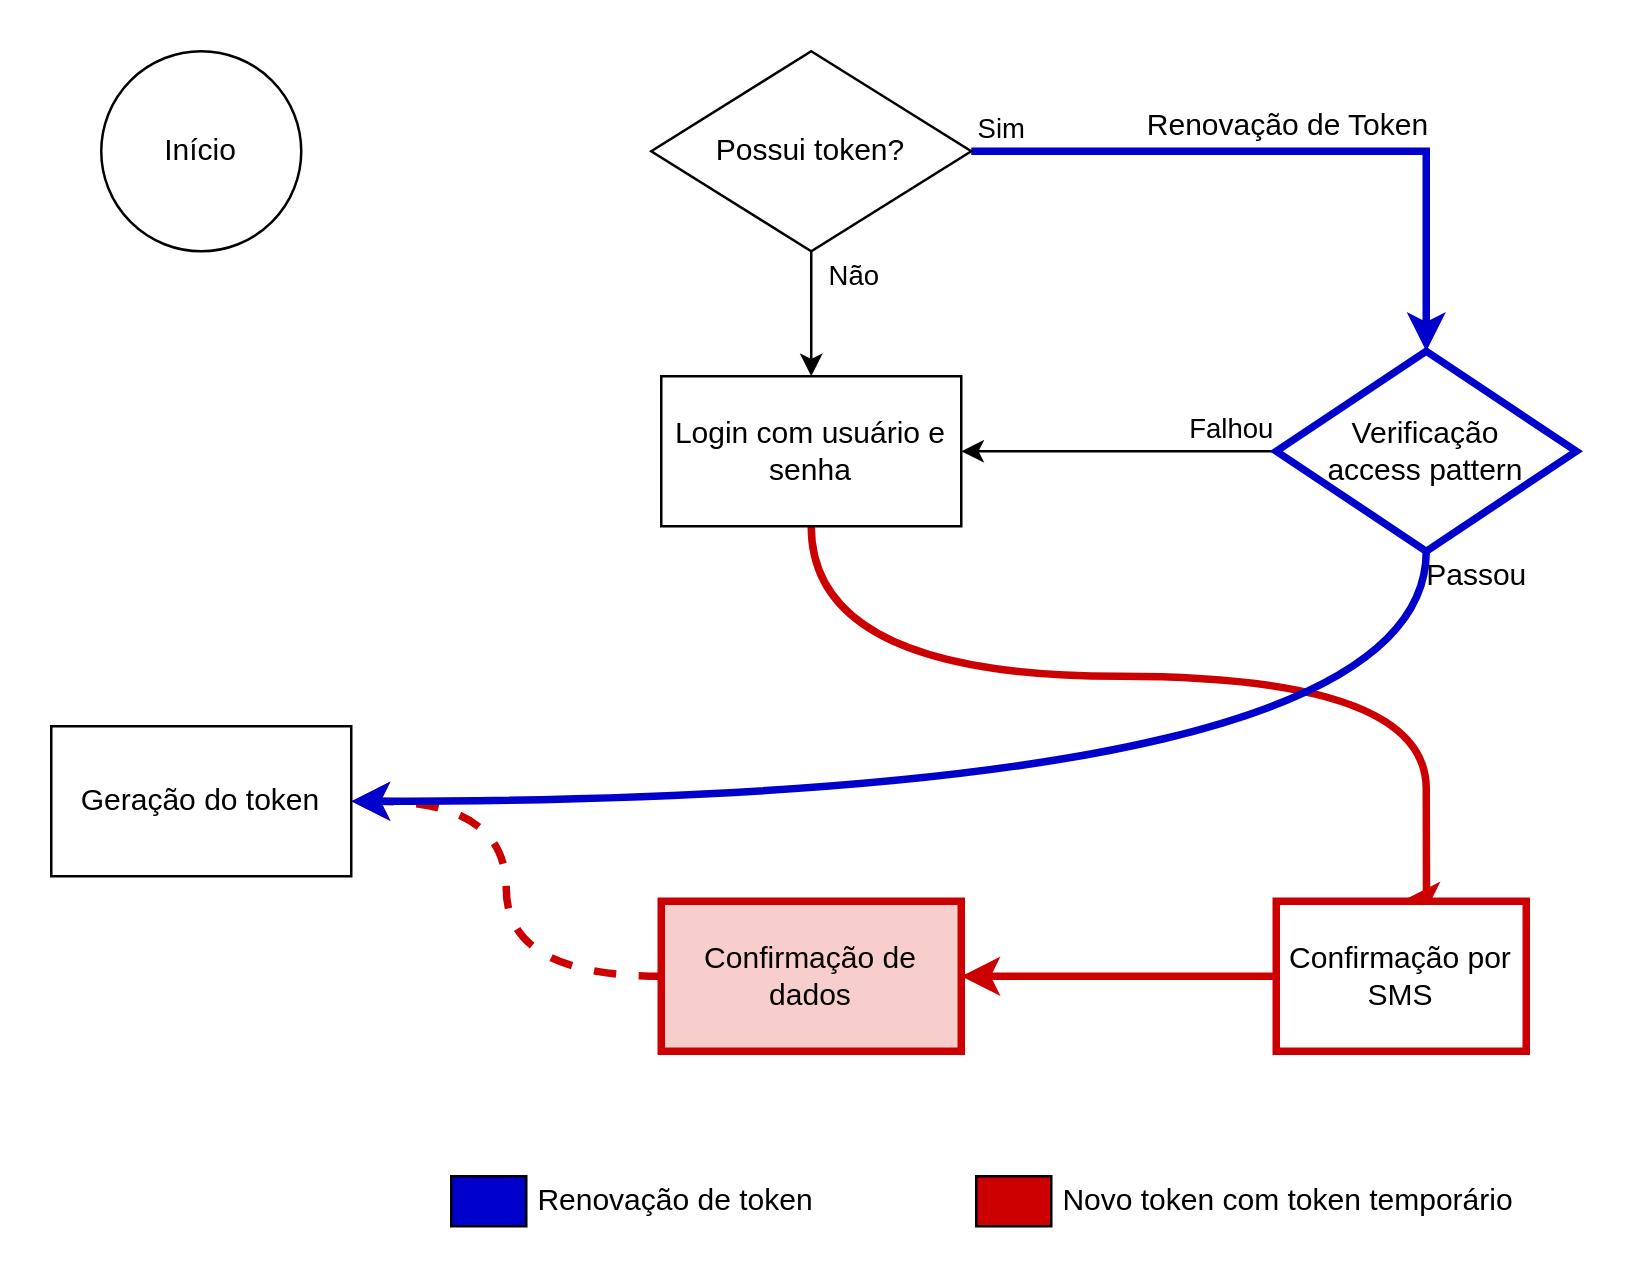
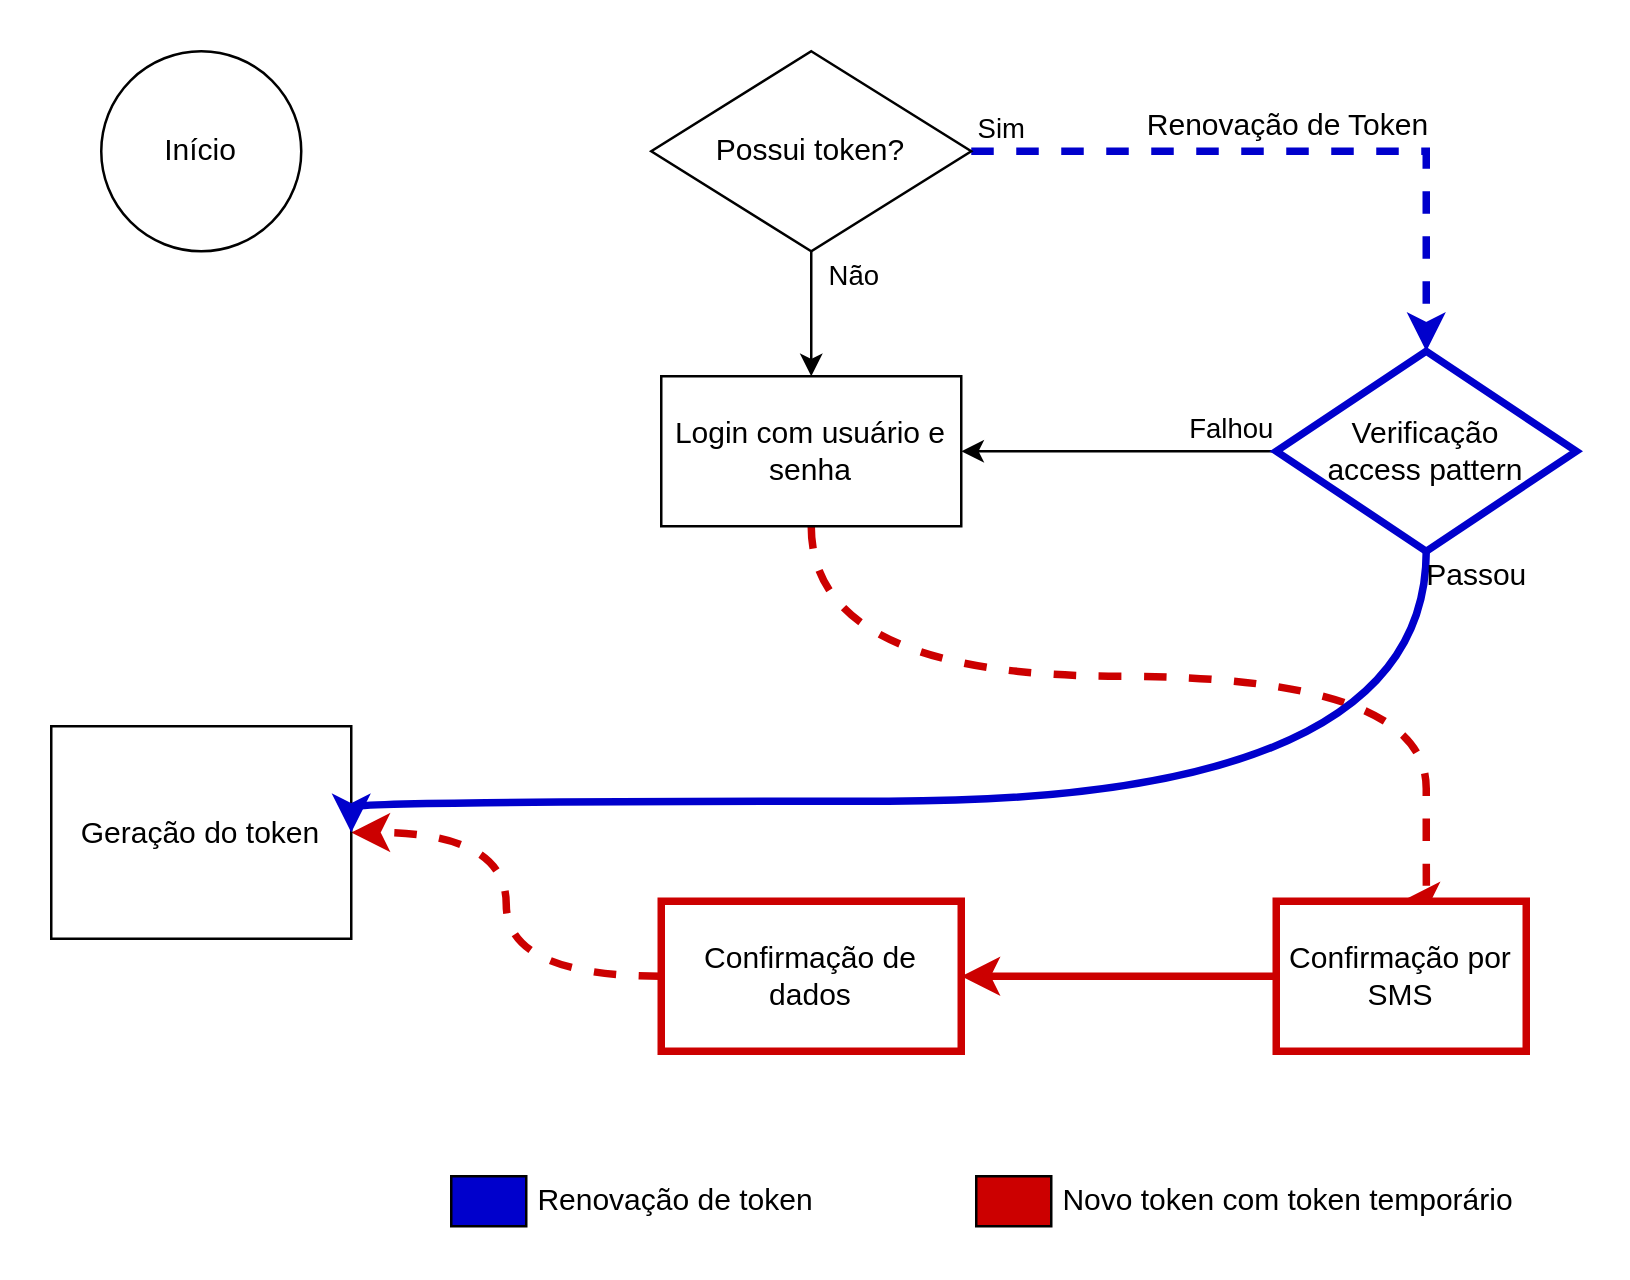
- <mxCell id="11" style="edgeStyle=orthogonalEdgeStyle;rounded=0;orthogonalLoop=1;jettySize=auto;html=1;strokeColor=#0000CC;strokeWidth=3;" parent="1" source="13" target="18" edge="1"><mxGeometry relative="1" as="geometry"><mxPoint x="570" y="130" as="targetPoint" /></mxGeometry></mxCell>
+ <mxCell id="11" style="edgeStyle=orthogonalEdgeStyle;rounded=0;orthogonalLoop=1;jettySize=auto;html=1;strokeColor=#0000CC;strokeWidth=3;dashed=1;" parent="1" source="13" target="18" edge="1"><mxGeometry relative="1" as="geometry"><mxPoint x="570" y="130" as="targetPoint" /></mxGeometry></mxCell>
- <mxCell id="2" value="" style="edgeStyle=orthogonalEdgeStyle;rounded=0;orthogonalLoop=1;jettySize=auto;html=1;curved=1;strokeColor=#CC0000;strokeWidth=3;entryX=0.5;entryY=0;entryDx=0;entryDy=0;" parent="1" source="3" target="7" edge="1"><mxGeometry relative="1" as="geometry"><mxPoint x="570" y="360" as="targetPoint" /><Array as="points"><mxPoint x="324" y="270" /><mxPoint x="570" y="270" /></Array></mxGeometry></mxCell>
+ <mxCell id="2" value="" style="edgeStyle=orthogonalEdgeStyle;rounded=0;orthogonalLoop=1;jettySize=auto;html=1;curved=1;strokeColor=#CC0000;strokeWidth=3;entryX=0.5;entryY=0;entryDx=0;entryDy=0;dashed=1;" parent="1" source="3" target="7" edge="1"><mxGeometry relative="1" as="geometry"><mxPoint x="570" y="360" as="targetPoint" /><Array as="points"><mxPoint x="324" y="270" /><mxPoint x="570" y="270" /></Array></mxGeometry></mxCell>
- <mxCell id="8" value="Geração do token" style="rounded=0;whiteSpace=wrap;html=1;" parent="1" vertex="1"><mxGeometry x="20" y="290" width="120" height="60" as="geometry" /></mxCell>
+ <mxCell id="8" value="Geração do token" style="rounded=0;whiteSpace=wrap;html=1;" parent="1" vertex="1"><mxGeometry x="20" y="290" width="120" height="85" as="geometry" /></mxCell>
- <mxCell id="4" value="Confirmação de dados" style="rounded=0;whiteSpace=wrap;html=1;strokeColor=#CC0000;strokeWidth=3;fillColor=#f8cecc;" parent="1" vertex="1"><mxGeometry x="264" y="360" width="120" height="60" as="geometry" /></mxCell>
+ <mxCell id="4" value="Confirmação de dados" style="rounded=0;whiteSpace=wrap;html=1;strokeColor=#CC0000;strokeWidth=3;" parent="1" vertex="1"><mxGeometry x="264" y="360" width="120" height="60" as="geometry" /></mxCell>
